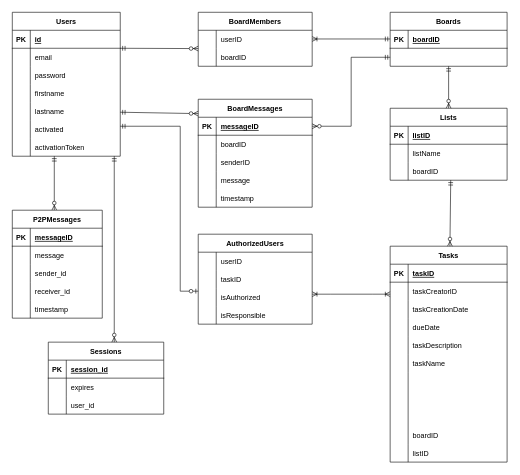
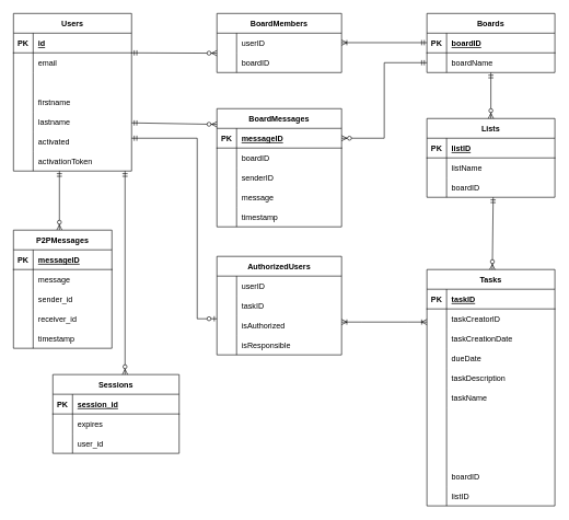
+ <mxCell id="8" value="boardName" style="shape=partialRectangle;overflow=hidden;connectable=0;fillColor=none;top=0;left=0;bottom=0;right=0;align=left;spacingLeft=6;" parent="6" vertex="1"><mxGeometry x="30" width="165" height="30" as="geometry"><mxRectangle width="165" height="30" as="alternateBounds" /></mxGeometry></mxCell>
- <mxCell id="28" value="password" style="shape=partialRectangle;overflow=hidden;connectable=0;fillColor=none;top=0;left=0;bottom=0;right=0;align=left;spacingLeft=6;" parent="26" vertex="1"><mxGeometry x="30" width="150" height="30" as="geometry"><mxRectangle width="150" height="30" as="alternateBounds" /></mxGeometry></mxCell>
